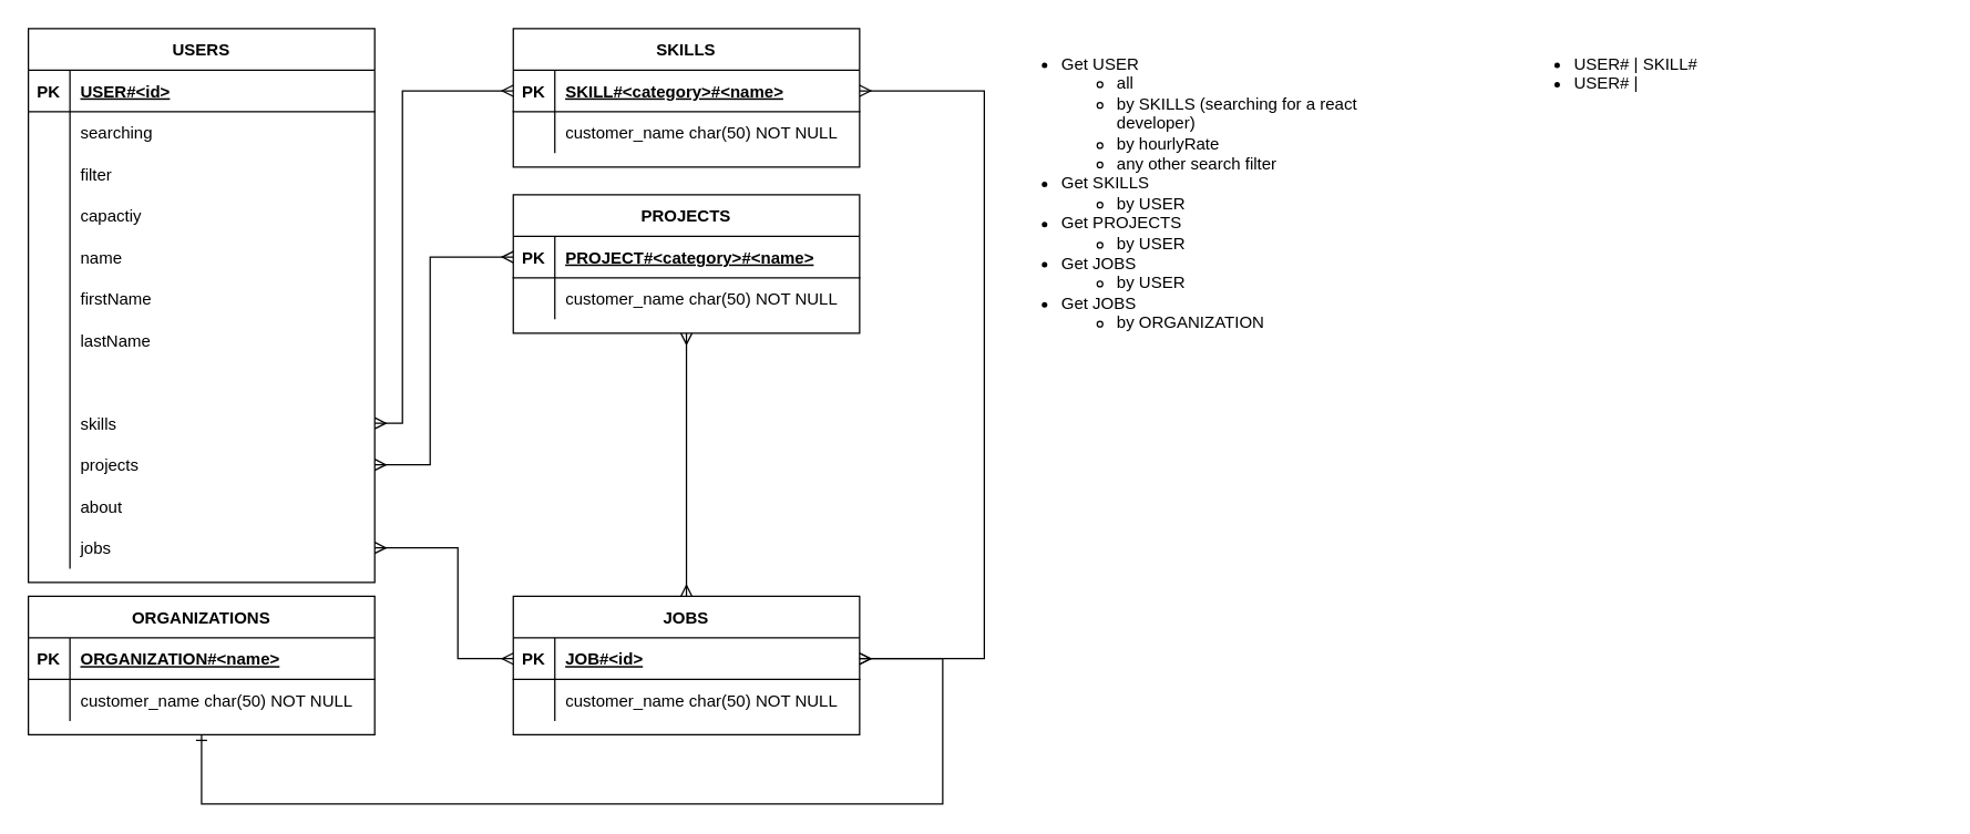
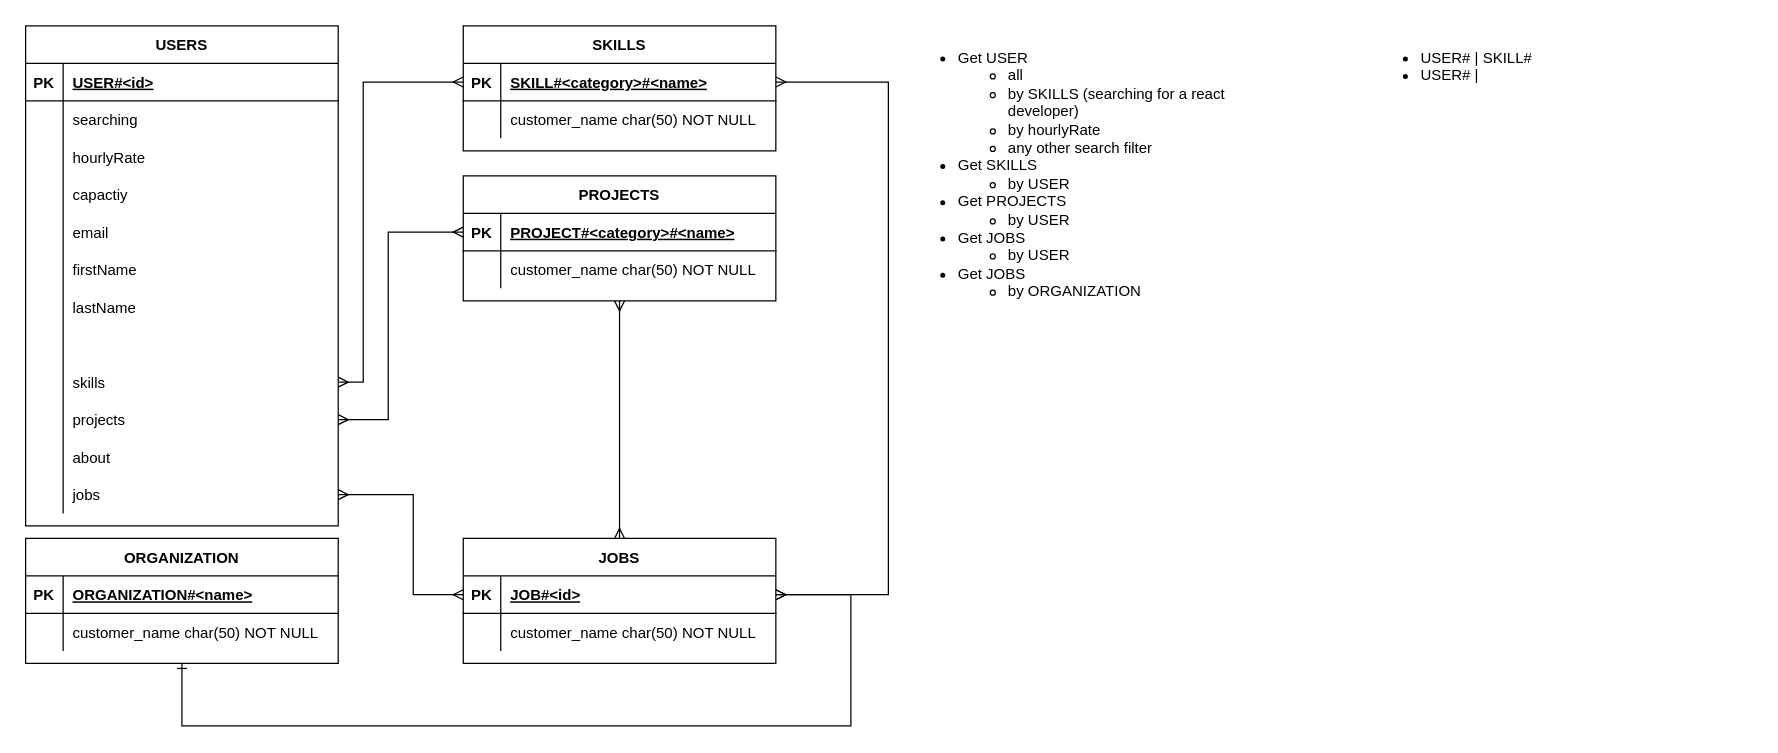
- <mxCell id="11" value="filter" style="shape=partialRectangle;overflow=hidden;connectable=0;fillColor=none;top=0;left=0;bottom=0;right=0;align=left;spacingLeft=6;" vertex="1" parent="9"><mxGeometry x="30" width="220" height="30" as="geometry"><mxRectangle width="220" height="30" as="alternateBounds" /></mxGeometry></mxCell>
+ <mxCell id="11" value="hourlyRate" style="shape=partialRectangle;overflow=hidden;connectable=0;fillColor=none;top=0;left=0;bottom=0;right=0;align=left;spacingLeft=6;" vertex="1" parent="9"><mxGeometry x="30" width="220" height="30" as="geometry"><mxRectangle width="220" height="30" as="alternateBounds" /></mxGeometry></mxCell>
- <mxCell id="17" value="name" style="shape=partialRectangle;overflow=hidden;connectable=0;fillColor=none;top=0;left=0;bottom=0;right=0;align=left;spacingLeft=6;" vertex="1" parent="15"><mxGeometry x="30" width="220" height="30" as="geometry"><mxRectangle width="220" height="30" as="alternateBounds" /></mxGeometry></mxCell>
+ <mxCell id="17" value="email" style="shape=partialRectangle;overflow=hidden;connectable=0;fillColor=none;top=0;left=0;bottom=0;right=0;align=left;spacingLeft=6;" vertex="1" parent="15"><mxGeometry x="30" width="220" height="30" as="geometry"><mxRectangle width="220" height="30" as="alternateBounds" /></mxGeometry></mxCell>
- <mxCell id="56" value="ORGANIZATIONS" style="shape=table;startSize=30;container=1;collapsible=1;childLayout=tableLayout;fixedRows=1;rowLines=0;fontStyle=1;align=center;resizeLast=1;" vertex="1" parent="1"><mxGeometry x="20" y="430" width="250" height="100" as="geometry" /></mxCell>
+ <mxCell id="56" value="ORGANIZATION" style="shape=table;startSize=30;container=1;collapsible=1;childLayout=tableLayout;fixedRows=1;rowLines=0;fontStyle=1;align=center;resizeLast=1;" vertex="1" parent="1"><mxGeometry x="20" y="430" width="250" height="100" as="geometry" /></mxCell>
